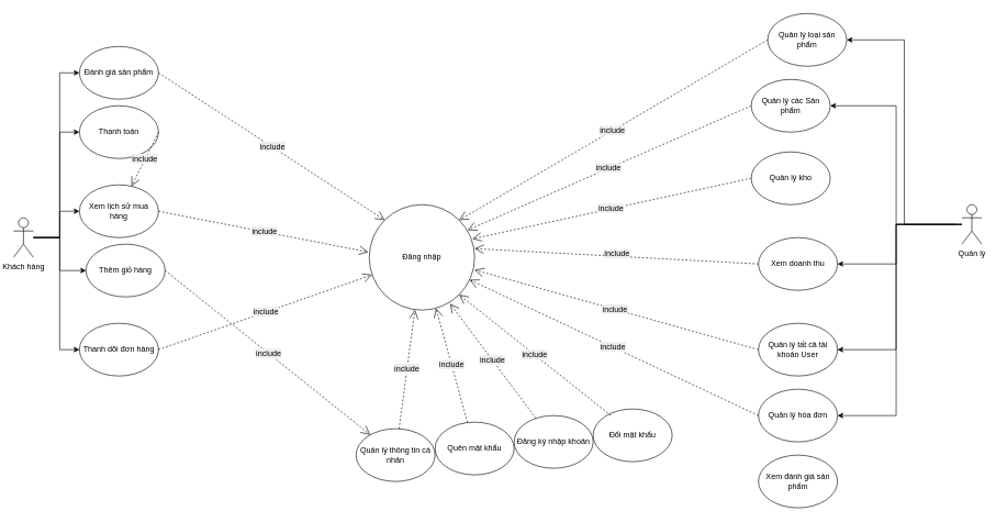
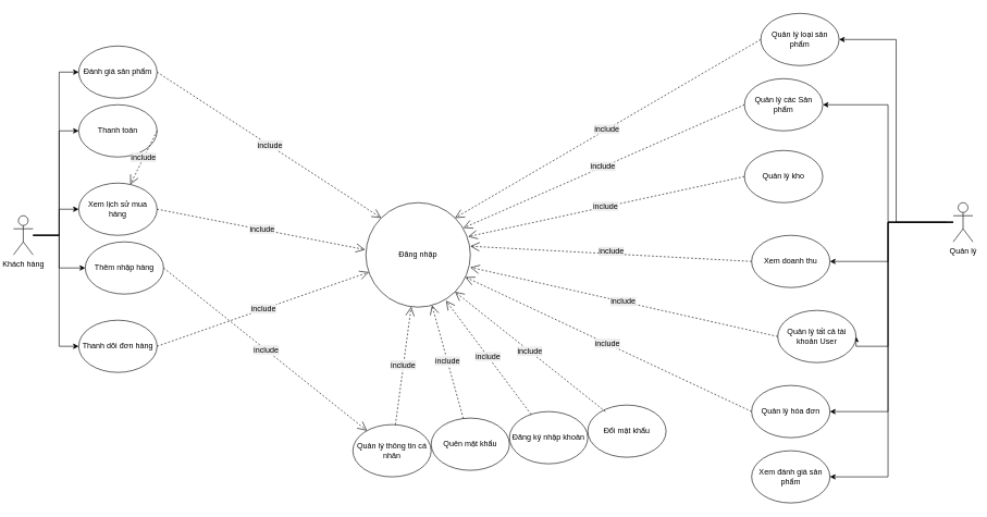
- <mxCell id="17" value="Thêm giỏ hàng" style="ellipse;whiteSpace=wrap;html=1;" parent="1" vertex="1"><mxGeometry x="130" y="370" width="120" height="80" as="geometry" /></mxCell>
+ <mxCell id="17" value="Thêm nhập hàng" style="ellipse;whiteSpace=wrap;html=1;" parent="1" vertex="1"><mxGeometry x="130" y="370" width="120" height="80" as="geometry" /></mxCell>
- <mxCell id="27" value="Quản lý tất cả tài khoản User" style="ellipse;whiteSpace=wrap;html=1;" parent="1" vertex="1"><mxGeometry x="1151" y="490" width="120" height="80" as="geometry" /></mxCell>
+ <mxCell id="27" value="Quản lý tất cả tài khoản User" style="ellipse;whiteSpace=wrap;html=1;" parent="1" vertex="1"><mxGeometry x="1191" y="475" width="120" height="80" as="geometry" /></mxCell>
+ <mxCell id="11" style="edgeStyle=orthogonalEdgeStyle;rounded=0;orthogonalLoop=1;jettySize=auto;html=1;entryX=1;entryY=0.5;entryDx=0;entryDy=0;" edge="1" parent="1" source="12" target="46"><mxGeometry relative="1" as="geometry"><Array as="points"><mxPoint x="1360" y="340" /><mxPoint x="1360" y="730" /></Array></mxGeometry></mxCell>
